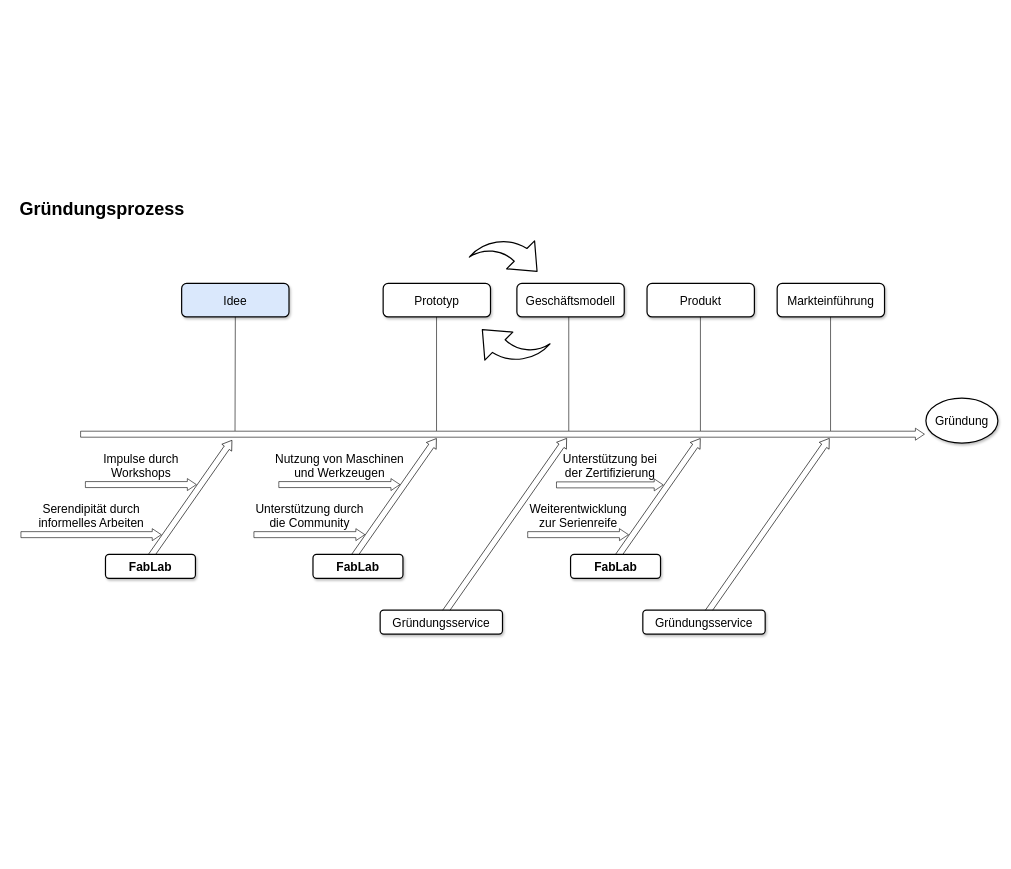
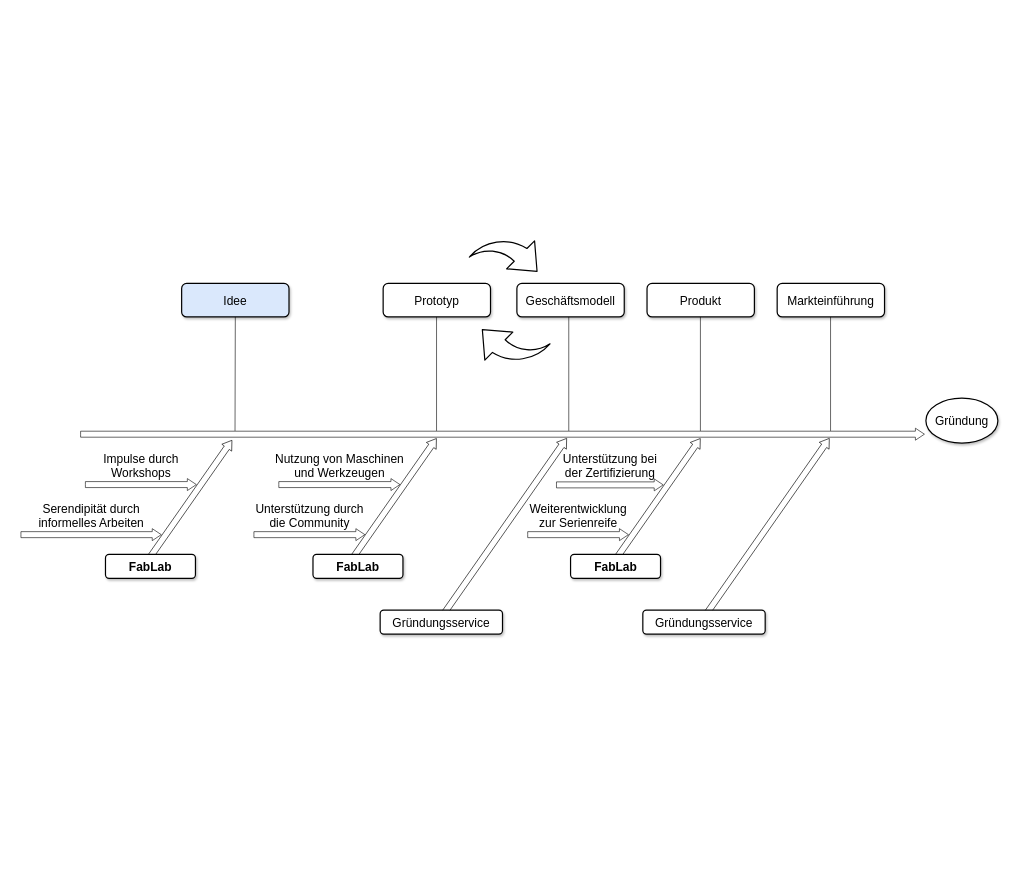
- <mxCell id="32" value="Gründungsprozess" style="text;strokeColor=none;fillColor=none;html=1;fontSize=30;fontStyle=1;verticalAlign=middle;align=center;" vertex="1" parent="1"><mxGeometry x="20" y="328" width="297" height="40" as="geometry" /></mxCell>
